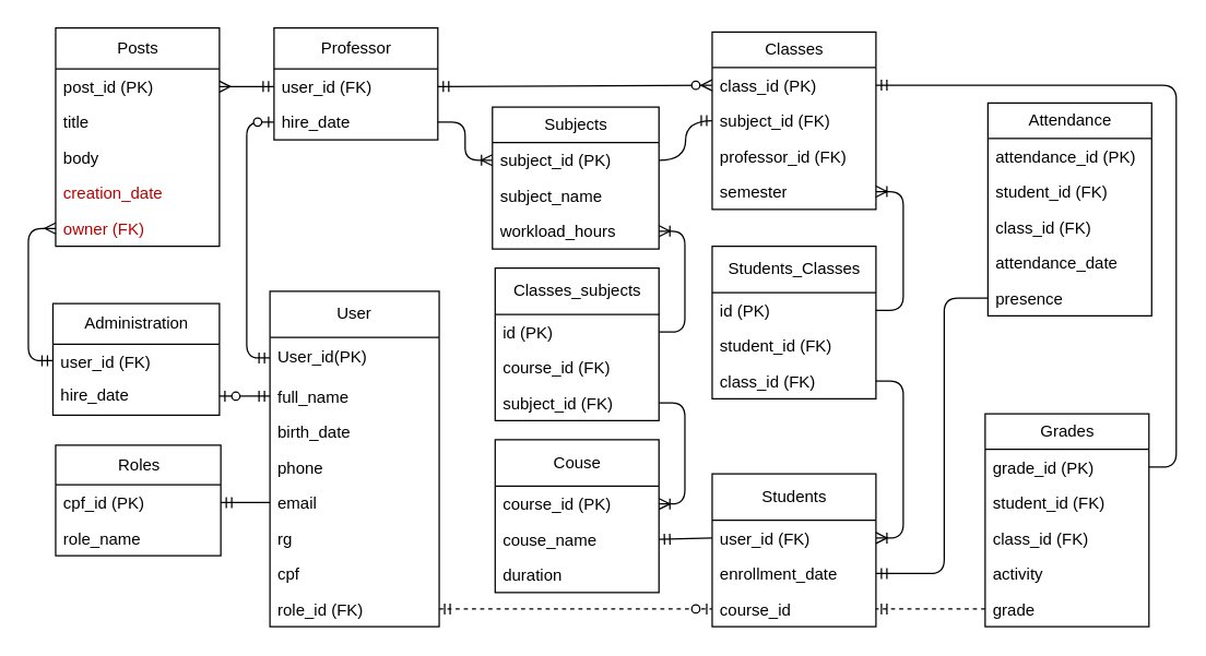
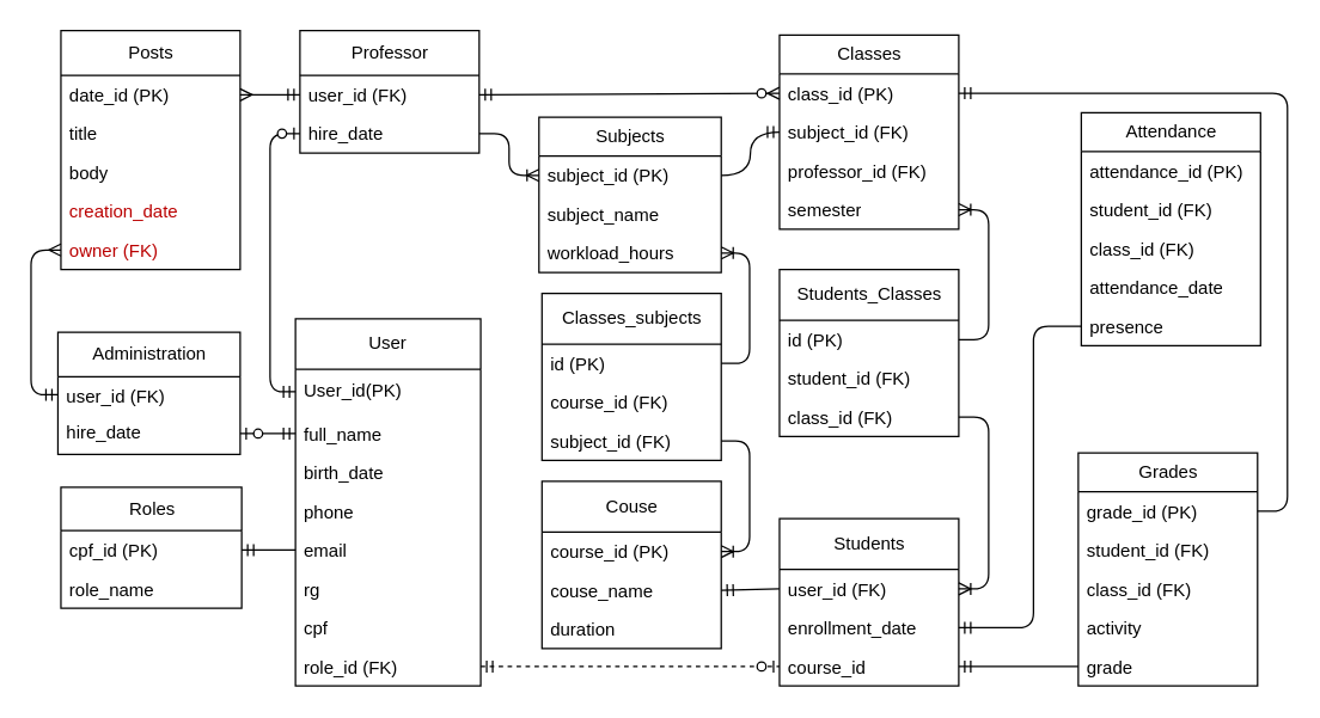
- <mxCell id="29" value="post_id (PK)" style="text;strokeColor=none;fillColor=none;align=left;verticalAlign=top;spacingLeft=4;spacingRight=4;overflow=hidden;rotatable=0;points=[[0,0.5],[1,0.5]];portConstraint=eastwest;whiteSpace=wrap;html=1;" parent="28" vertex="1"><mxGeometry y="30" width="120" height="26" as="geometry" /></mxCell>
+ <mxCell id="29" value="date_id (PK)" style="text;strokeColor=none;fillColor=none;align=left;verticalAlign=top;spacingLeft=4;spacingRight=4;overflow=hidden;rotatable=0;points=[[0,0.5],[1,0.5]];portConstraint=eastwest;whiteSpace=wrap;html=1;" parent="28" vertex="1"><mxGeometry y="30" width="120" height="26" as="geometry" /></mxCell>
- <mxCell id="72" value="" style="fontSize=12;html=1;endArrow=ERmandOne;exitX=0;exitY=0.5;exitDx=0;exitDy=0;entryX=1;entryY=0.5;entryDx=0;entryDy=0;dashed=1;" parent="1" source="70" target="14" edge="1"><mxGeometry width="100" height="100" relative="1" as="geometry"><mxPoint x="654" y="459" as="sourcePoint" /><mxPoint x="854" y="220" as="targetPoint" /></mxGeometry></mxCell>
+ <mxCell id="72" value="" style="fontSize=12;html=1;endArrow=ERmandOne;exitX=0;exitY=0.5;exitDx=0;exitDy=0;entryX=1;entryY=0.5;entryDx=0;entryDy=0;" parent="1" source="70" target="14" edge="1"><mxGeometry width="100" height="100" relative="1" as="geometry"><mxPoint x="654" y="459" as="sourcePoint" /><mxPoint x="854" y="220" as="targetPoint" /></mxGeometry></mxCell>
